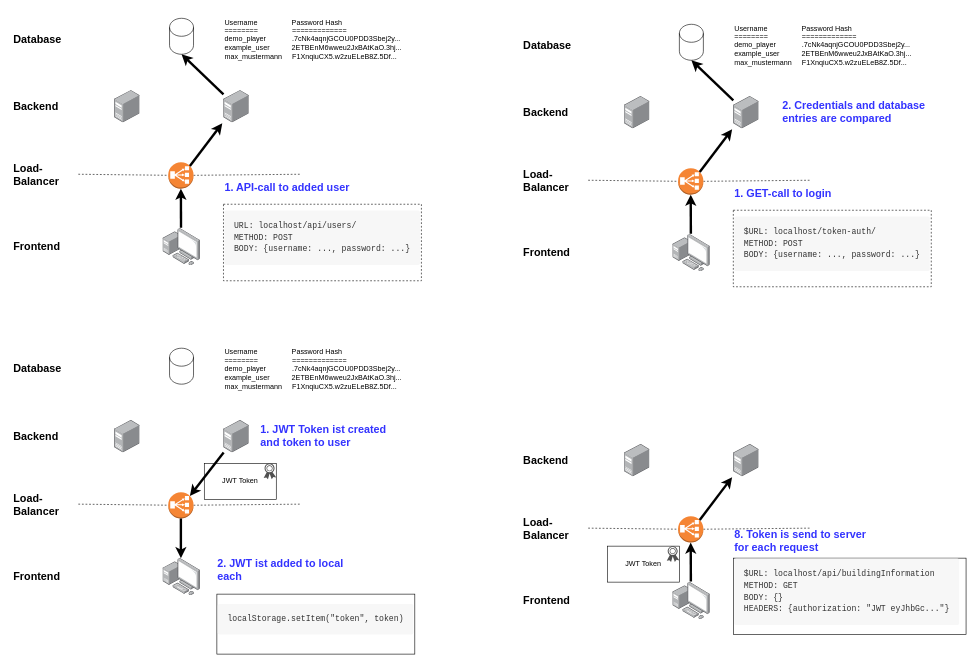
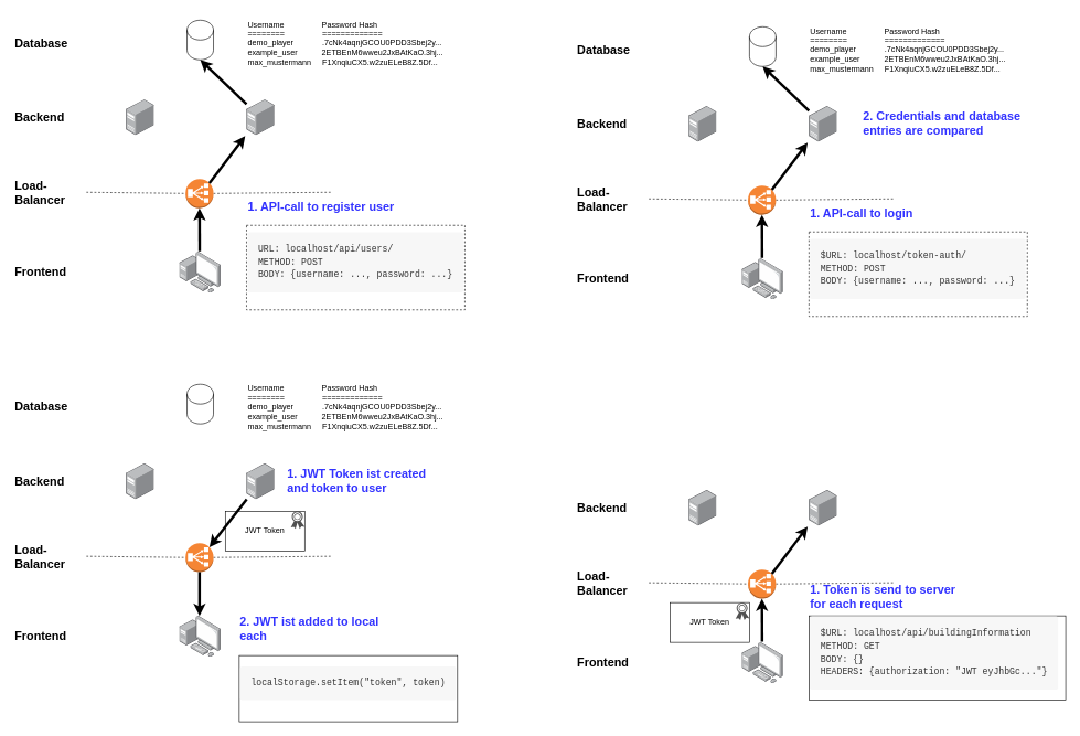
- <mxCell id="20" value="1. API-call to added user" style="text;html=1;strokeColor=none;fillColor=none;align=left;verticalAlign=middle;whiteSpace=wrap;rounded=0;fontSize=18;fontStyle=1;fontColor=#3333FF;" parent="1" vertex="1"><mxGeometry x="372" y="302" width="248" height="20" as="geometry" /></mxCell>
+ <mxCell id="20" value="1. API-call to register user" style="text;html=1;strokeColor=none;fillColor=none;align=left;verticalAlign=middle;whiteSpace=wrap;rounded=0;fontSize=18;fontStyle=1;fontColor=#3333FF;" parent="1" vertex="1"><mxGeometry x="372" y="302" width="248" height="20" as="geometry" /></mxCell>
- <mxCell id="54" value="1. GET-call to login" style="text;html=1;strokeColor=none;fillColor=none;align=left;verticalAlign=middle;whiteSpace=wrap;rounded=0;fontSize=18;fontStyle=1;fontColor=#3333FF;" parent="1" vertex="1"><mxGeometry x="1222" y="312" width="248" height="20" as="geometry" /></mxCell>
+ <mxCell id="54" value="1. API-call to login" style="text;html=1;strokeColor=none;fillColor=none;align=left;verticalAlign=middle;whiteSpace=wrap;rounded=0;fontSize=18;fontStyle=1;fontColor=#3333FF;" parent="1" vertex="1"><mxGeometry x="1222" y="312" width="248" height="20" as="geometry" /></mxCell>
- <mxCell id="68" value="8. Token is send to server&amp;nbsp;&lt;br&gt;for each request" style="text;html=1;strokeColor=none;fillColor=none;align=left;verticalAlign=middle;whiteSpace=wrap;rounded=0;fontSize=18;fontStyle=1;fontColor=#3333FF;" parent="1" vertex="1"><mxGeometry x="1222" y="892" width="248" height="20" as="geometry" /></mxCell>
+ <mxCell id="68" value="1. Token is send to server&amp;nbsp;&lt;br&gt;for each request" style="text;html=1;strokeColor=none;fillColor=none;align=left;verticalAlign=middle;whiteSpace=wrap;rounded=0;fontSize=18;fontStyle=1;fontColor=#3333FF;" parent="1" vertex="1"><mxGeometry x="1222" y="892" width="248" height="20" as="geometry" /></mxCell>
